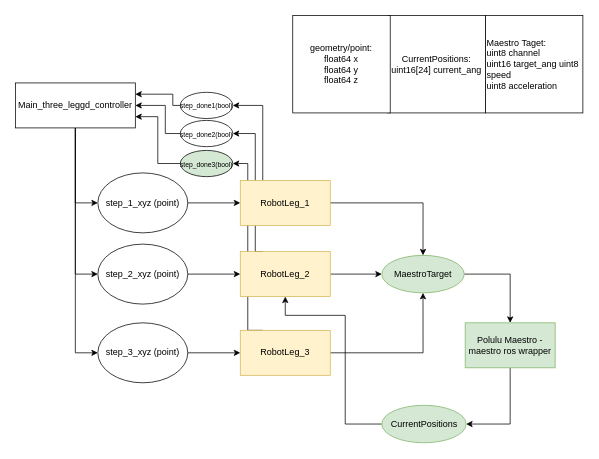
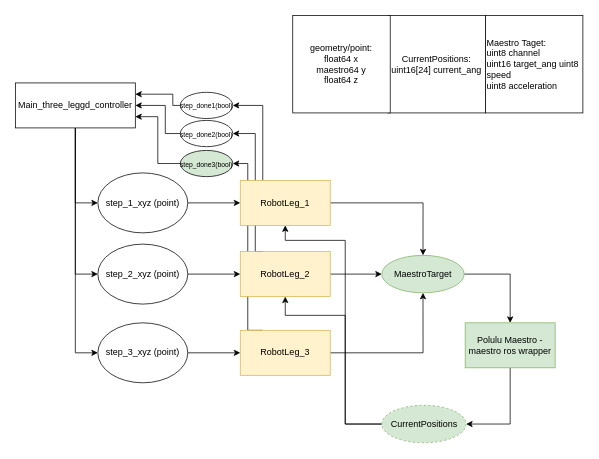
- <mxCell id="28" value="geometry/point:&lt;br&gt;float64 x&lt;br&gt;float64 y&lt;br&gt;float64 z" style="whiteSpace=wrap;html=1;aspect=fixed;" parent="1" vertex="1"><mxGeometry x="390" width="130" height="130" as="geometry" y="20" /></mxCell>
+ <mxCell id="28" value="geometry/point:&lt;br&gt;float64 x&lt;br&gt;maestro64 y&lt;br&gt;float64 z" style="whiteSpace=wrap;html=1;aspect=fixed;" parent="1" vertex="1"><mxGeometry x="390" width="130" height="130" as="geometry" y="20" /></mxCell>
+ <mxCell id="6" style="edgeStyle=orthogonalEdgeStyle;rounded=0;orthogonalLoop=1;jettySize=auto;html=1;entryX=0.5;entryY=1;entryDx=0;entryDy=0;" parent="1" source="8" target="35" edge="1"><mxGeometry relative="1" as="geometry"><Array as="points"><mxPoint x="460" y="565" /><mxPoint x="460" y="320" /><mxPoint x="380" y="320" /></Array></mxGeometry></mxCell>
- <mxCell id="8" value="CurrentPositions" style="ellipse;whiteSpace=wrap;html=1;fillColor=#d5e8d4;strokeColor=#82b366;" parent="1" vertex="1"><mxGeometry x="508.75" y="540" width="112.5" height="50" as="geometry" /></mxCell>
+ <mxCell id="8" value="CurrentPositions" style="ellipse;whiteSpace=wrap;html=1;fillColor=#d5e8d4;strokeColor=#82b366;dashed=1;" parent="1" vertex="1"><mxGeometry x="508.75" y="540" width="112.5" height="50" as="geometry" /></mxCell>
